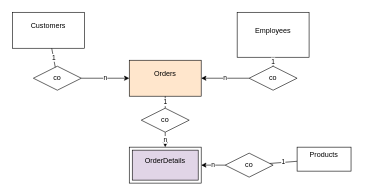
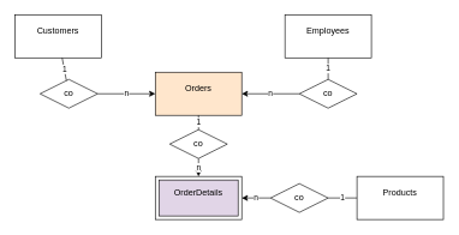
- <mxCell id="5" value="&#10;Employees&#10;&#10;" style="rounded=0;whiteSpace=wrap;html=1;" vertex="1" parent="1"><mxGeometry x="395" y="20" width="120" height="75" as="geometry" /></mxCell>
+ <mxCell id="5" value="&#10;Employees&#10;&#10;" style="rounded=0;whiteSpace=wrap;html=1;" vertex="1" parent="1"><mxGeometry x="395" y="20" width="120" height="60" as="geometry" /></mxCell>
- <mxCell id="3" value="&#10;Products&#10;&#10;" style="rounded=0;whiteSpace=wrap;html=1;" vertex="1" parent="1"><mxGeometry x="495" y="245" width="90" height="40" as="geometry" /></mxCell>
+ <mxCell id="3" value="&#10;Products&#10;&#10;" style="rounded=0;whiteSpace=wrap;html=1;" vertex="1" parent="1"><mxGeometry x="495" y="245" width="120" height="60" as="geometry" /></mxCell>
